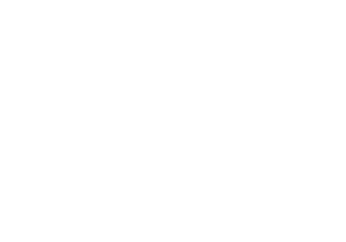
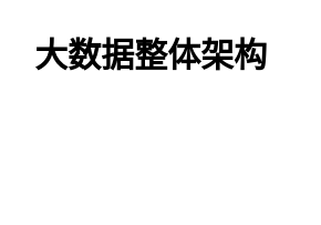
+ <mxCell id="2" value="&lt;h1&gt;大数据整体架构&lt;/h1&gt;" style="text;html=1;strokeColor=none;fillColor=none;spacing=5;spacingTop=-20;whiteSpace=wrap;overflow=hidden;rounded=0;" vertex="1" parent="1"><mxGeometry x="20" y="20" width="190" height="120" as="geometry" /></mxCell>
